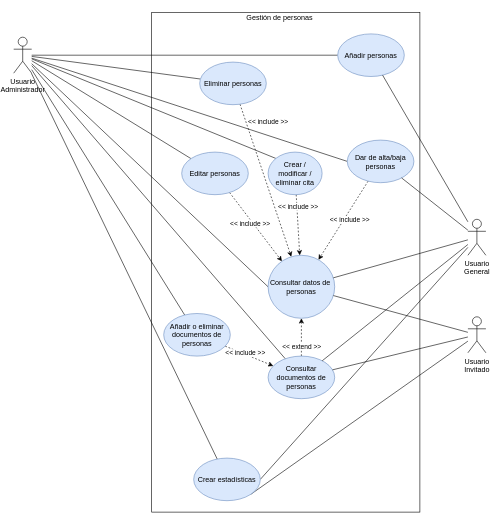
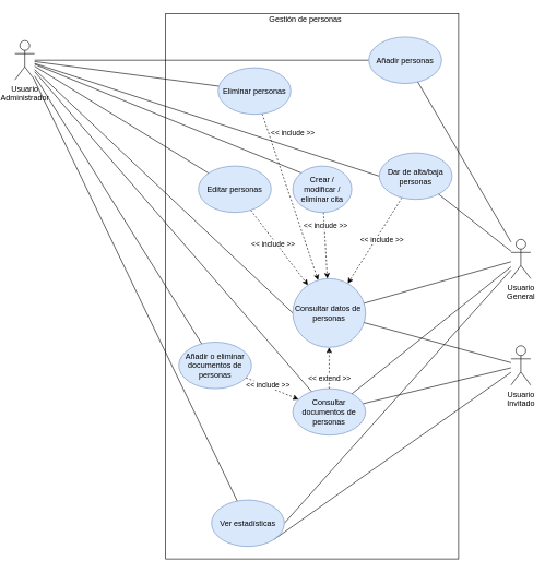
- <mxCell id="44" value="Crear estadísticas" style="ellipse;whiteSpace=wrap;html=1;fillColor=#dae8fc;strokeColor=#6c8ebf;" vertex="1" parent="1"><mxGeometry x="320" y="763" width="111" height="71" as="geometry" /></mxCell>
+ <mxCell id="44" value="Ver estadísticas" style="ellipse;whiteSpace=wrap;html=1;fillColor=#dae8fc;strokeColor=#6c8ebf;" vertex="1" parent="1"><mxGeometry x="320" y="763" width="111" height="71" as="geometry" /></mxCell>
